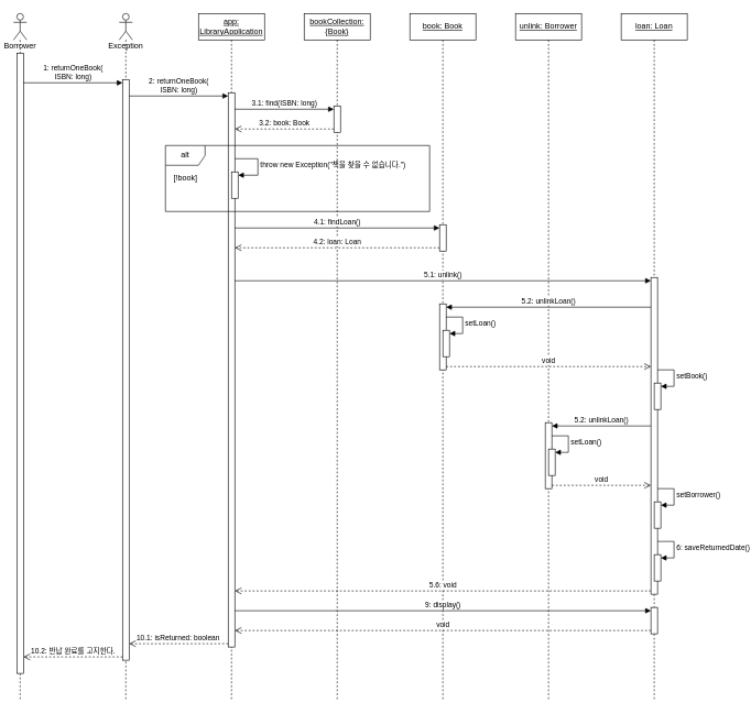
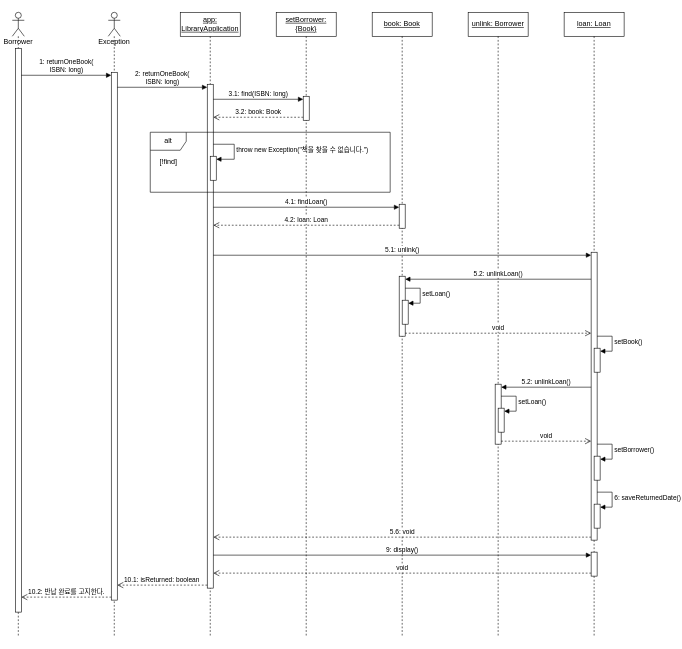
- <mxCell id="9" value="&lt;u&gt;bookCollection: {Book}&lt;/u&gt;" style="shape=umlLifeline;perimeter=lifelinePerimeter;whiteSpace=wrap;html=1;container=1;dropTarget=0;collapsible=0;recursiveResize=0;outlineConnect=0;portConstraint=eastwest;newEdgeStyle={&quot;curved&quot;:0,&quot;rounded&quot;:0};" parent="1" vertex="1"><mxGeometry x="460" y="20" width="100" height="1040" as="geometry" /></mxCell>
+ <mxCell id="9" value="&lt;u&gt;setBorrower: {Book}&lt;/u&gt;" style="shape=umlLifeline;perimeter=lifelinePerimeter;whiteSpace=wrap;html=1;container=1;dropTarget=0;collapsible=0;recursiveResize=0;outlineConnect=0;portConstraint=eastwest;newEdgeStyle={&quot;curved&quot;:0,&quot;rounded&quot;:0};" parent="1" vertex="1"><mxGeometry x="460" y="20" width="100" height="1040" as="geometry" /></mxCell>
- <mxCell id="29" value="[!book]" style="text;html=1;align=center;verticalAlign=middle;resizable=0;points=[];autosize=1;strokeColor=none;fillColor=none;" parent="27" vertex="1"><mxGeometry y="34.999" width="60" height="30" as="geometry" /></mxCell>
+ <mxCell id="29" value="[!find]" style="text;html=1;align=center;verticalAlign=middle;resizable=0;points=[];autosize=1;strokeColor=none;fillColor=none;" parent="27" vertex="1"><mxGeometry y="34.999" width="60" height="30" as="geometry" /></mxCell>
